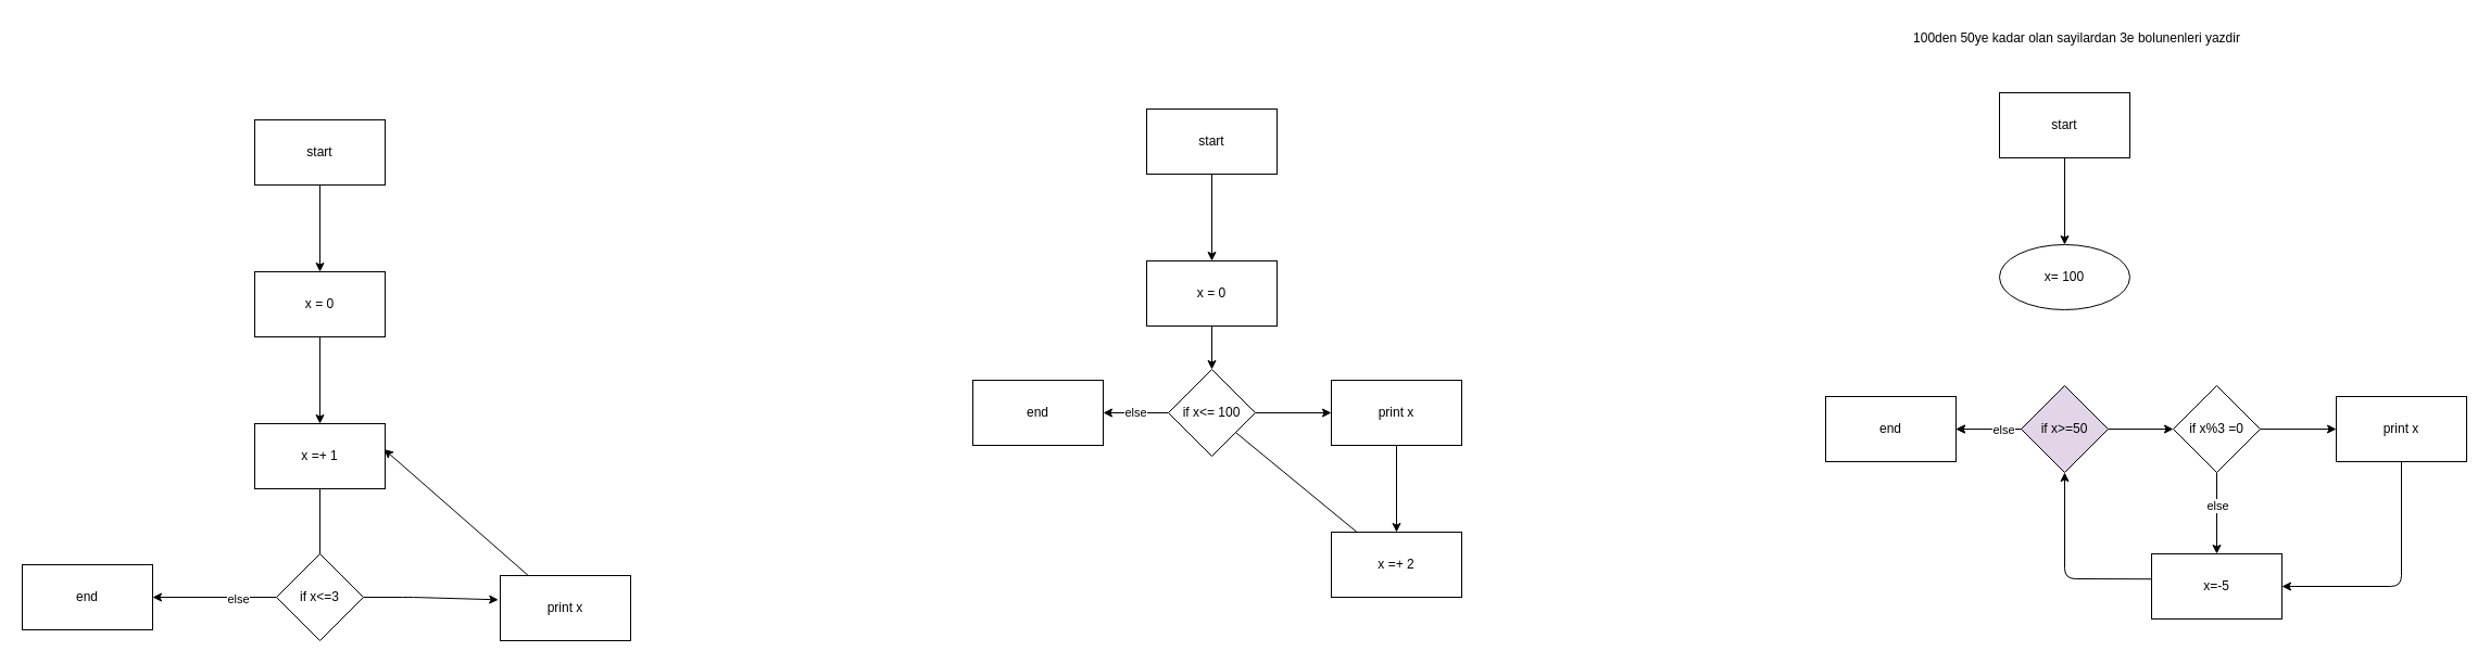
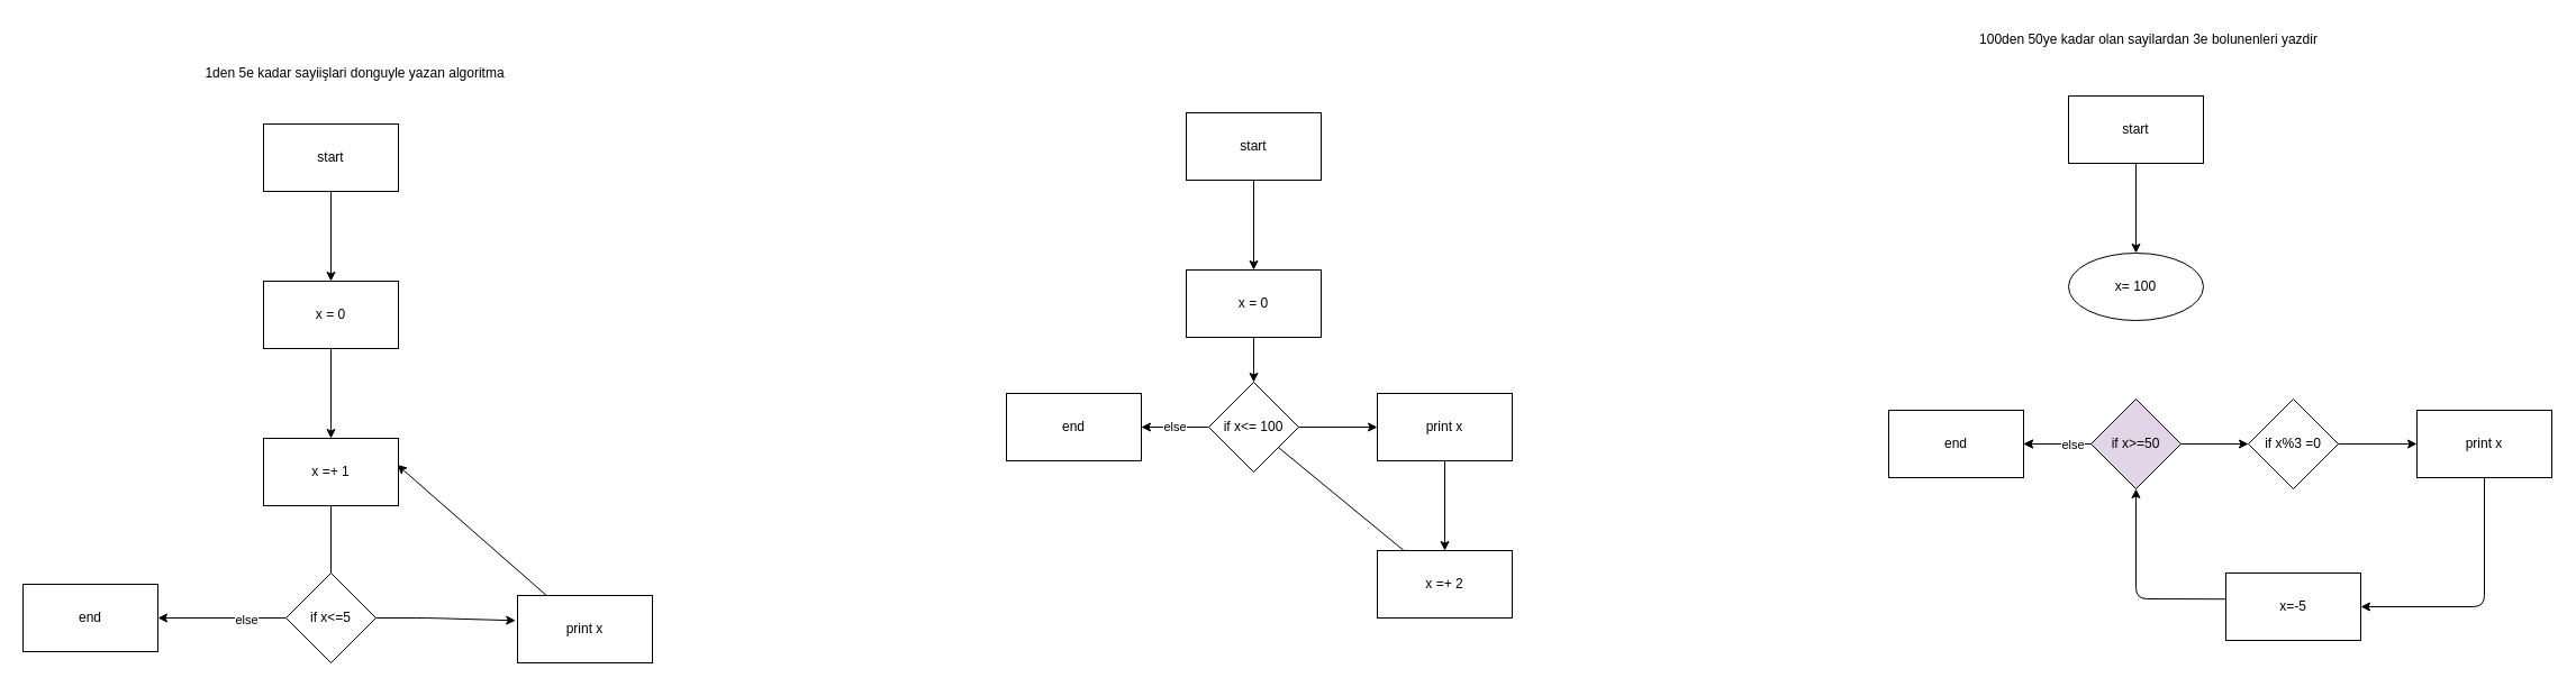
+ <mxCell id="16" value="1den 5e kadar sayiişlari donguyle yazan algoritma" style="text;html=1;align=center;verticalAlign=middle;resizable=0;points=[];autosize=1;strokeColor=none;fillColor=none;" vertex="1" parent="1"><mxGeometry x="170" y="50" width="290" height="30" as="geometry" /></mxCell>
- <mxCell id="40" style="edgeStyle=none;html=1;entryX=0.5;entryY=0;entryDx=0;entryDy=0;" edge="1" parent="1" source="42" target="46"><mxGeometry relative="1" as="geometry" /></mxCell>
- <mxCell id="41" value="else" style="edgeLabel;html=1;align=center;verticalAlign=middle;resizable=0;points=[];" vertex="1" connectable="0" parent="40"><mxGeometry x="-0.195" relative="1" as="geometry"><mxPoint as="offset" /></mxGeometry></mxCell>
- <mxCell id="15" value="if x&amp;lt;=3" style="rhombus;whiteSpace=wrap;html=1;" vertex="1" parent="1"><mxGeometry x="254" y="510" width="80" height="80" as="geometry" /></mxCell>
+ <mxCell id="15" value="if x&amp;lt;=5" style="rhombus;whiteSpace=wrap;html=1;" vertex="1" parent="1"><mxGeometry x="254" y="510" width="80" height="80" as="geometry" /></mxCell>
